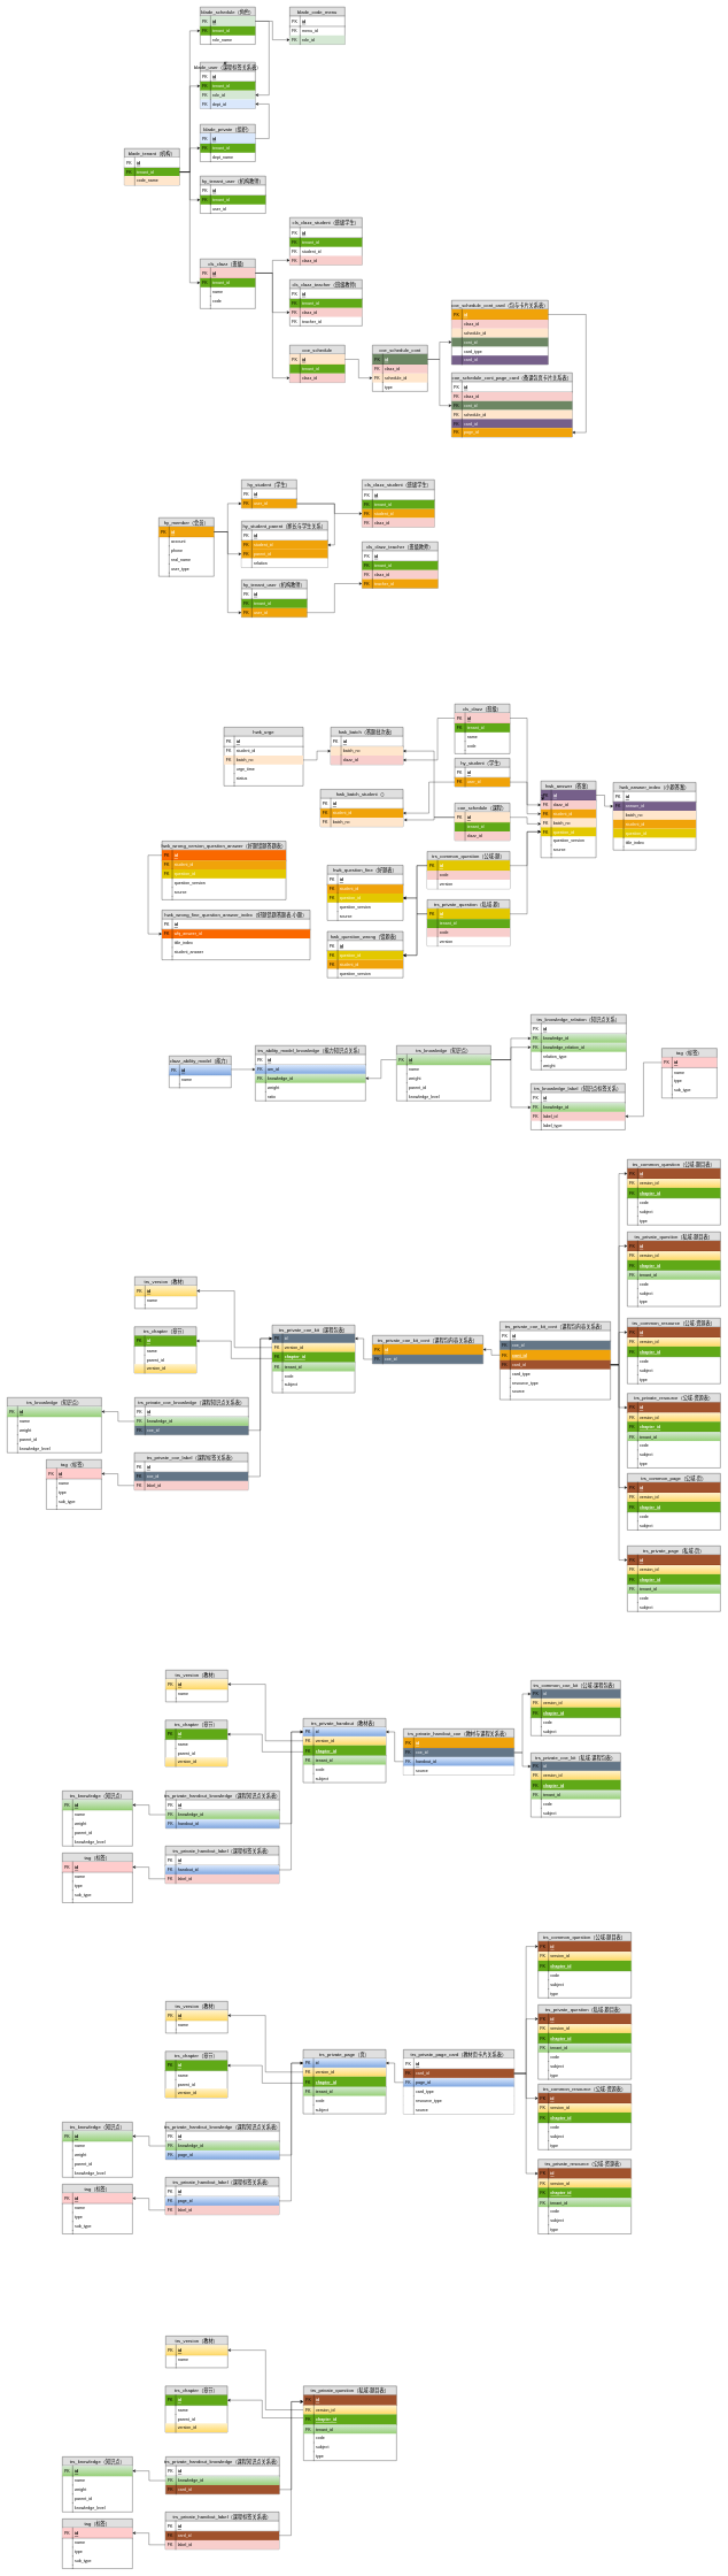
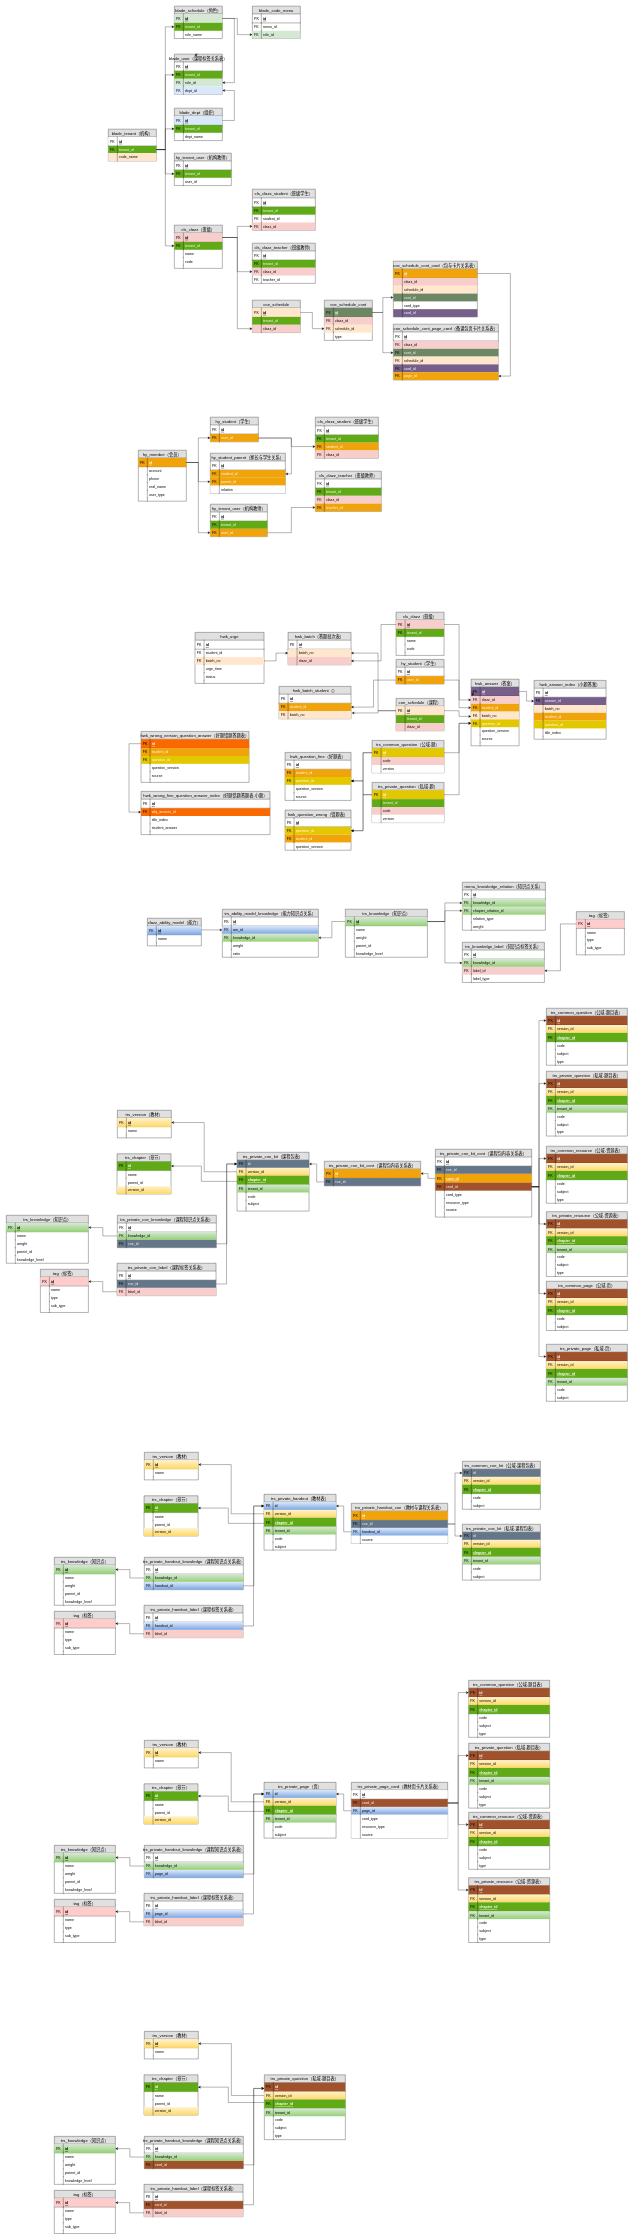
- <mxCell id="26" value="blade_private（组织）" style="swimlane;fontStyle=0;childLayout=stackLayout;horizontal=1;startSize=26;fillColor=#e0e0e0;horizontalStack=0;resizeParent=1;resizeParentMax=0;resizeLast=0;collapsible=1;marginBottom=0;swimlaneFillColor=#ffffff;align=center;fontSize=14;" parent="1" vertex="1"><mxGeometry x="580" y="360" width="160" height="108" as="geometry" /></mxCell>
+ <mxCell id="26" value="blade_dept（组织）" style="swimlane;fontStyle=0;childLayout=stackLayout;horizontal=1;startSize=26;fillColor=#e0e0e0;horizontalStack=0;resizeParent=1;resizeParentMax=0;resizeLast=0;collapsible=1;marginBottom=0;swimlaneFillColor=#ffffff;align=center;fontSize=14;" parent="1" vertex="1"><mxGeometry x="580" y="360" width="160" height="108" as="geometry" /></mxCell>
- <mxCell id="388" value="trs_knowledge_relation（知识点关系）" style="swimlane;fontStyle=0;childLayout=stackLayout;horizontal=1;startSize=26;fillColor=#e0e0e0;horizontalStack=0;resizeParent=1;resizeParentMax=0;resizeLast=0;collapsible=1;marginBottom=0;swimlaneFillColor=#ffffff;align=center;fontSize=14;" vertex="1" parent="1"><mxGeometry x="1540" y="2940" width="276.75" height="160" as="geometry" /></mxCell>
+ <mxCell id="388" value="menu_knowledge_relation（知识点关系）" style="swimlane;fontStyle=0;childLayout=stackLayout;horizontal=1;startSize=26;fillColor=#e0e0e0;horizontalStack=0;resizeParent=1;resizeParentMax=0;resizeLast=0;collapsible=1;marginBottom=0;swimlaneFillColor=#ffffff;align=center;fontSize=14;" vertex="1" parent="1"><mxGeometry x="1540" y="2940" width="276.75" height="160" as="geometry" /></mxCell>
- <mxCell id="393" value="knowledge_relation_id" style="shape=partialRectangle;top=0;left=0;right=0;bottom=0;align=left;verticalAlign=top;fillColor=#d5e8d4;spacingLeft=34;spacingRight=4;overflow=hidden;rotatable=0;points=[[0,0.5],[1,0.5]];portConstraint=eastwest;dropTarget=0;fontSize=12;strokeColor=#82b366;gradientColor=#97d077;" vertex="1" parent="388"><mxGeometry y="82" width="276.75" height="26" as="geometry" /></mxCell>
+ <mxCell id="393" value="chapter_relation_id" style="shape=partialRectangle;top=0;left=0;right=0;bottom=0;align=left;verticalAlign=top;fillColor=#d5e8d4;spacingLeft=34;spacingRight=4;overflow=hidden;rotatable=0;points=[[0,0.5],[1,0.5]];portConstraint=eastwest;dropTarget=0;fontSize=12;strokeColor=#82b366;gradientColor=#97d077;" vertex="1" parent="388"><mxGeometry y="82" width="276.75" height="26" as="geometry" /></mxCell>
